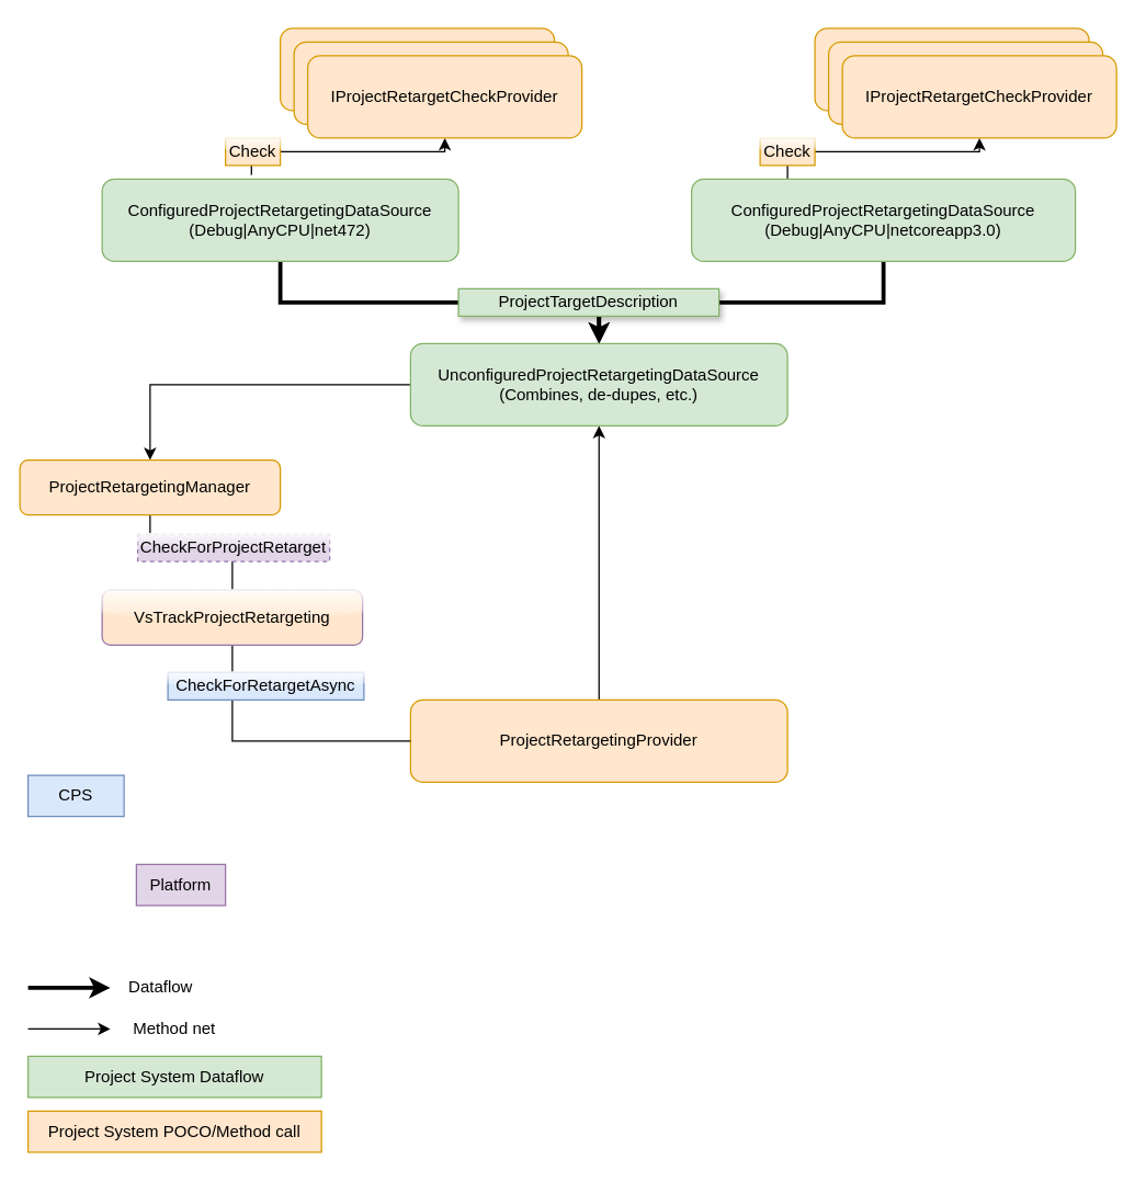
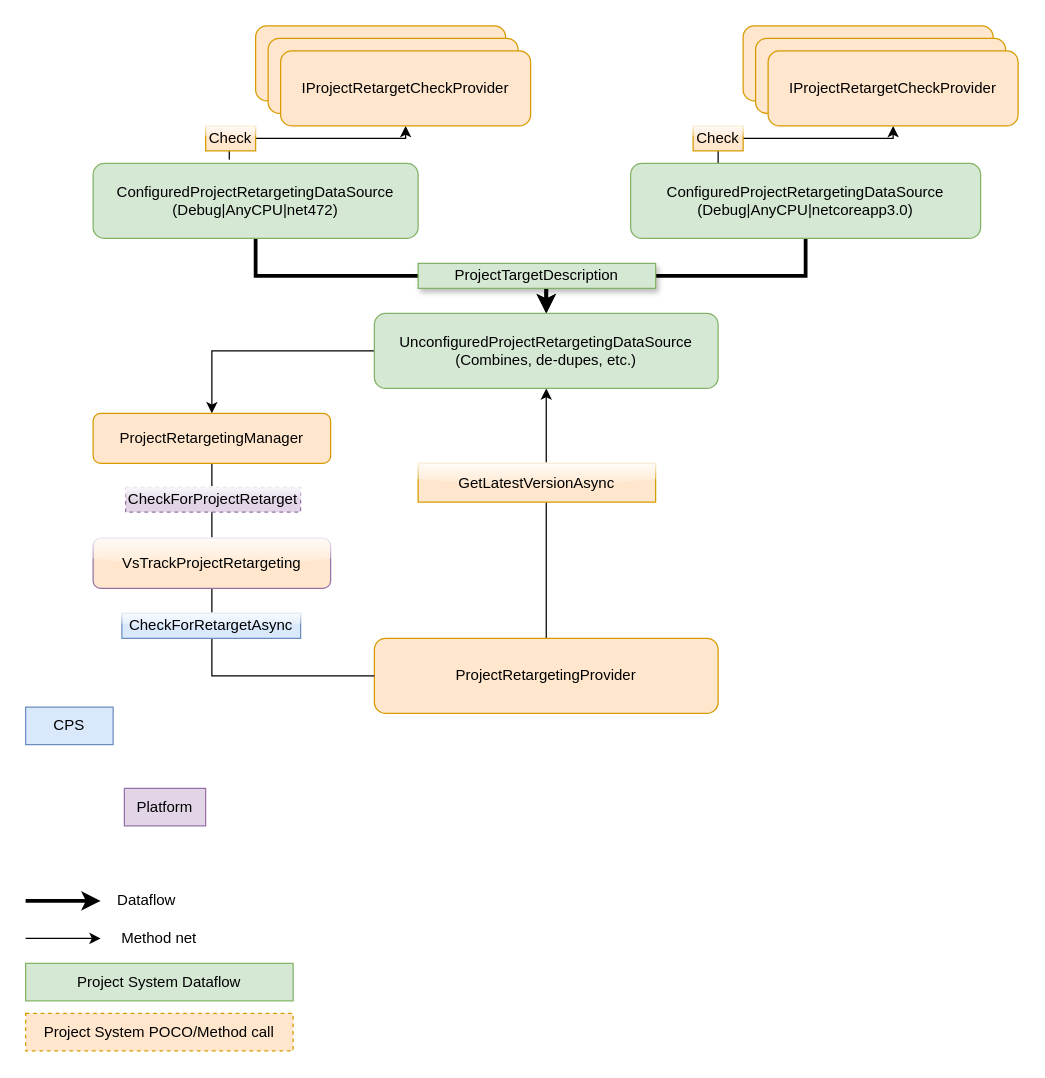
- <mxCell id="19" value="ProjectRetargetingManager" style="rounded=1;whiteSpace=wrap;html=1;shadow=0;glass=0;comic=0;fillColor=#ffe6cc;strokeColor=#d79b00;" parent="1" vertex="1"><mxGeometry x="14" y="335" width="190" height="40" as="geometry" /></mxCell>
+ <mxCell id="19" value="ProjectRetargetingManager" style="rounded=1;whiteSpace=wrap;html=1;shadow=0;glass=0;comic=0;fillColor=#ffe6cc;strokeColor=#d79b00;" parent="1" vertex="1"><mxGeometry x="74" y="330" width="190" height="40" as="geometry" /></mxCell>
+ <mxCell id="24" value="GetLatestVersionAsync" style="rounded=0;whiteSpace=wrap;html=1;shadow=0;glass=1;comic=0;fillColor=#ffe6cc;strokeColor=#d79b00;" parent="1" vertex="1"><mxGeometry x="334" y="370" width="190" height="31" as="geometry" /></mxCell>
- <mxCell id="27" value="CheckForRetargetAsync" style="rounded=0;whiteSpace=wrap;html=1;shadow=0;glass=1;comic=0;fillColor=#dae8fc;strokeColor=#6c8ebf;" parent="1" vertex="1"><mxGeometry x="122" y="490" width="143" height="20" as="geometry" /></mxCell>
+ <mxCell id="27" value="CheckForRetargetAsync" style="rounded=0;whiteSpace=wrap;html=1;shadow=0;glass=1;comic=0;fillColor=#dae8fc;strokeColor=#6c8ebf;" parent="1" vertex="1"><mxGeometry x="97" y="490" width="143" height="20" as="geometry" /></mxCell>
- <mxCell id="35" value="Project System POCO/Method call" style="rounded=0;whiteSpace=wrap;html=1;shadow=0;glass=0;comic=0;fillColor=#ffe6cc;strokeColor=#d79b00;" parent="1" vertex="1"><mxGeometry x="20" y="810" width="214" height="30" as="geometry" /></mxCell>
+ <mxCell id="35" value="Project System POCO/Method call" style="rounded=0;whiteSpace=wrap;html=1;shadow=0;glass=0;comic=0;fillColor=#ffe6cc;strokeColor=#d79b00;dashed=1;" parent="1" vertex="1"><mxGeometry x="20" y="810" width="214" height="30" as="geometry" /></mxCell>
